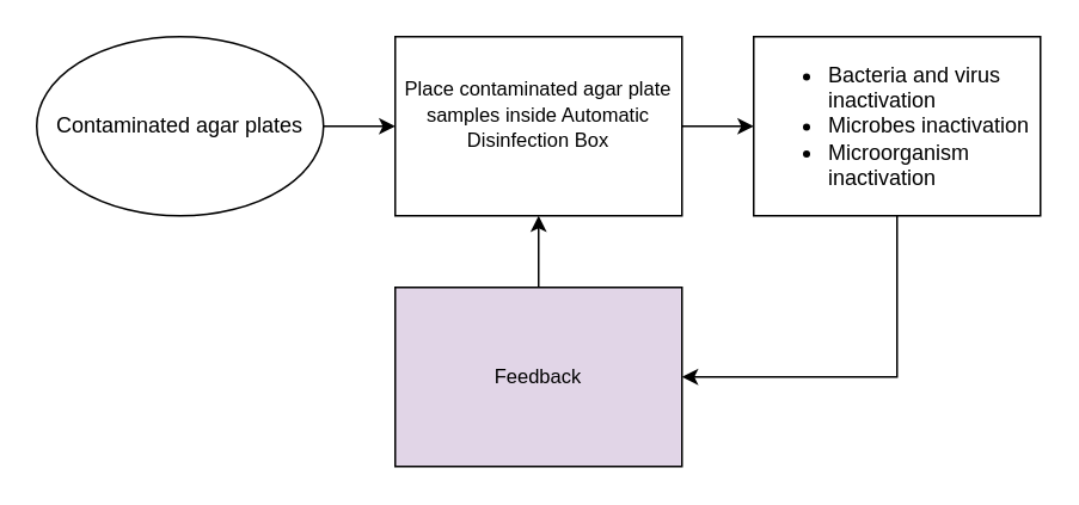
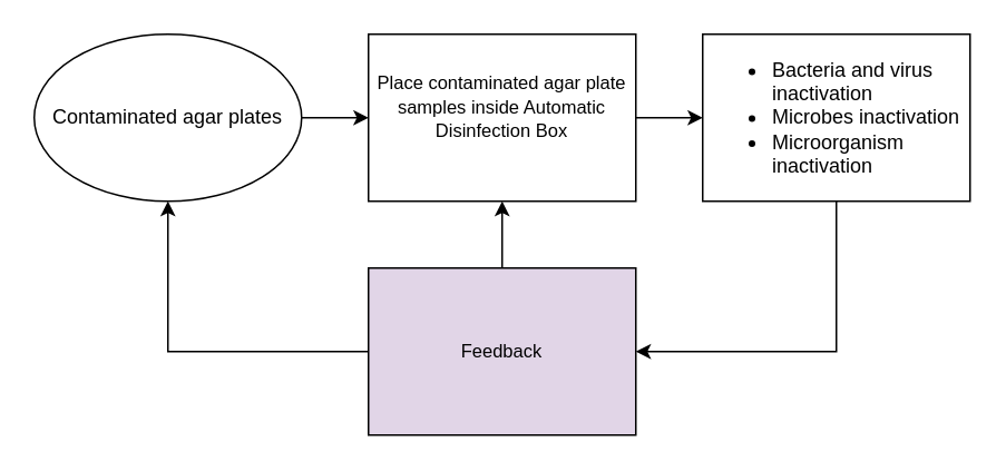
+ <mxCell id="8" style="edgeStyle=orthogonalEdgeStyle;rounded=0;orthogonalLoop=1;jettySize=auto;html=1;exitX=0;exitY=0.5;exitDx=0;exitDy=0;entryX=0.5;entryY=1;entryDx=0;entryDy=0;" edge="1" parent="1" source="10" target="7"><mxGeometry relative="1" as="geometry" /></mxCell>
